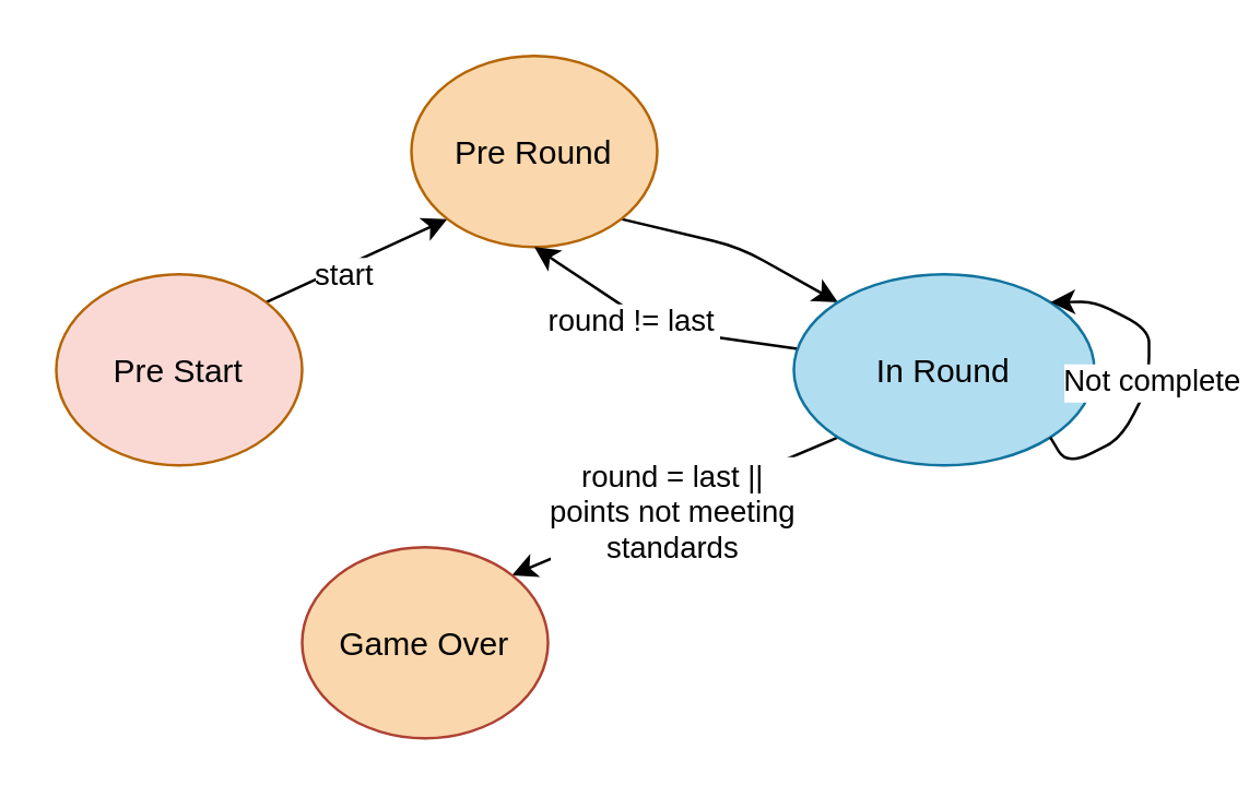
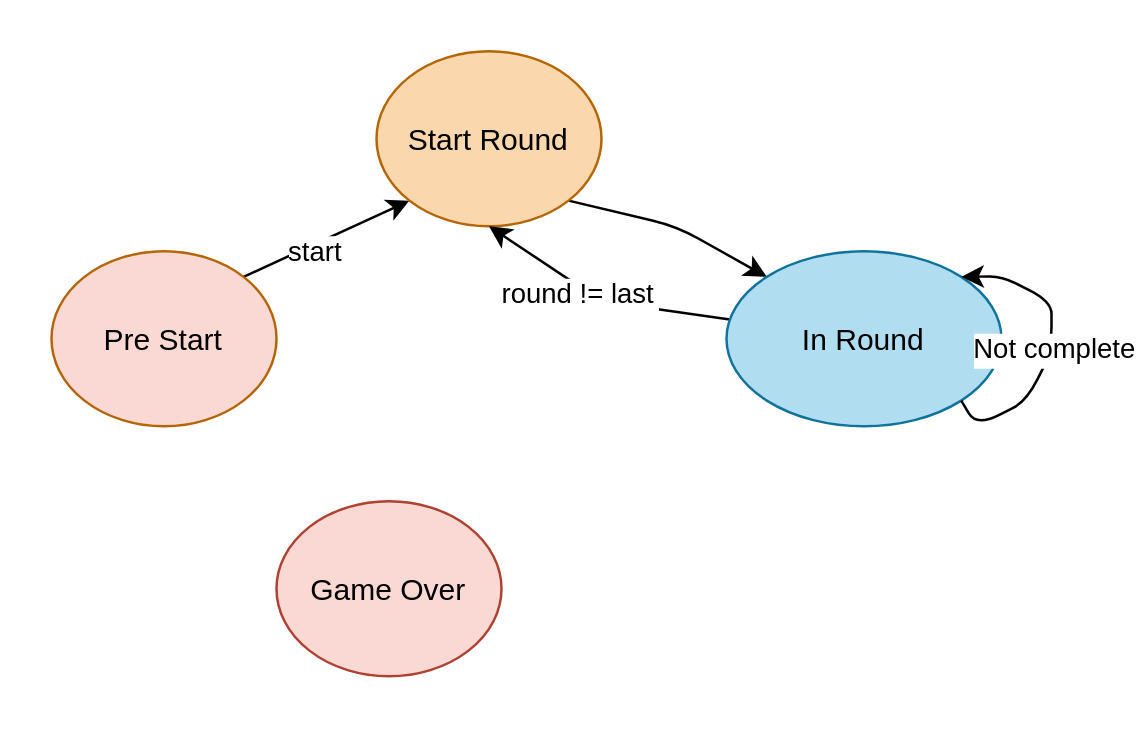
- <mxCell id="6" value="Pre Round" style="ellipse;fillColor=#fad7ac;strokeColor=#b46504;" vertex="1" parent="1"><mxGeometry x="150" y="20" width="90" height="70" as="geometry" /></mxCell>
+ <mxCell id="6" value="Start Round" style="ellipse;fillColor=#fad7ac;strokeColor=#b46504;" vertex="1" parent="1"><mxGeometry x="150" y="20" width="90" height="70" as="geometry" /></mxCell>
- <mxCell id="7" value="" style="edgeStyle=none;exitX=0;exitY=1;exitDx=0;exitDy=0;entryX=1;entryY=0;entryDx=0;entryDy=0;" edge="1" parent="1" source="11" target="12"><mxGeometry relative="1" as="geometry" /></mxCell>
- <mxCell id="8" value="round = last ||&#10;points not meeting&#10;standards" style="edgeLabel;align=center;verticalAlign=middle;resizable=0;points=[];" vertex="1" connectable="0" parent="7"><mxGeometry x="0.287" y="-3" relative="1" as="geometry"><mxPoint x="17" y="-3" as="offset" /></mxGeometry></mxCell>
- <mxCell id="12" value="Game Over" style="ellipse;fillColor=#fad7ac;strokeColor=#ae4132;" vertex="1" parent="1"><mxGeometry x="110" y="200" width="90" height="70" as="geometry" /></mxCell>
+ <mxCell id="12" value="Game Over" style="ellipse;fillColor=#fad9d5;strokeColor=#ae4132;" vertex="1" parent="1"><mxGeometry x="110" y="200" width="90" height="70" as="geometry" /></mxCell>
